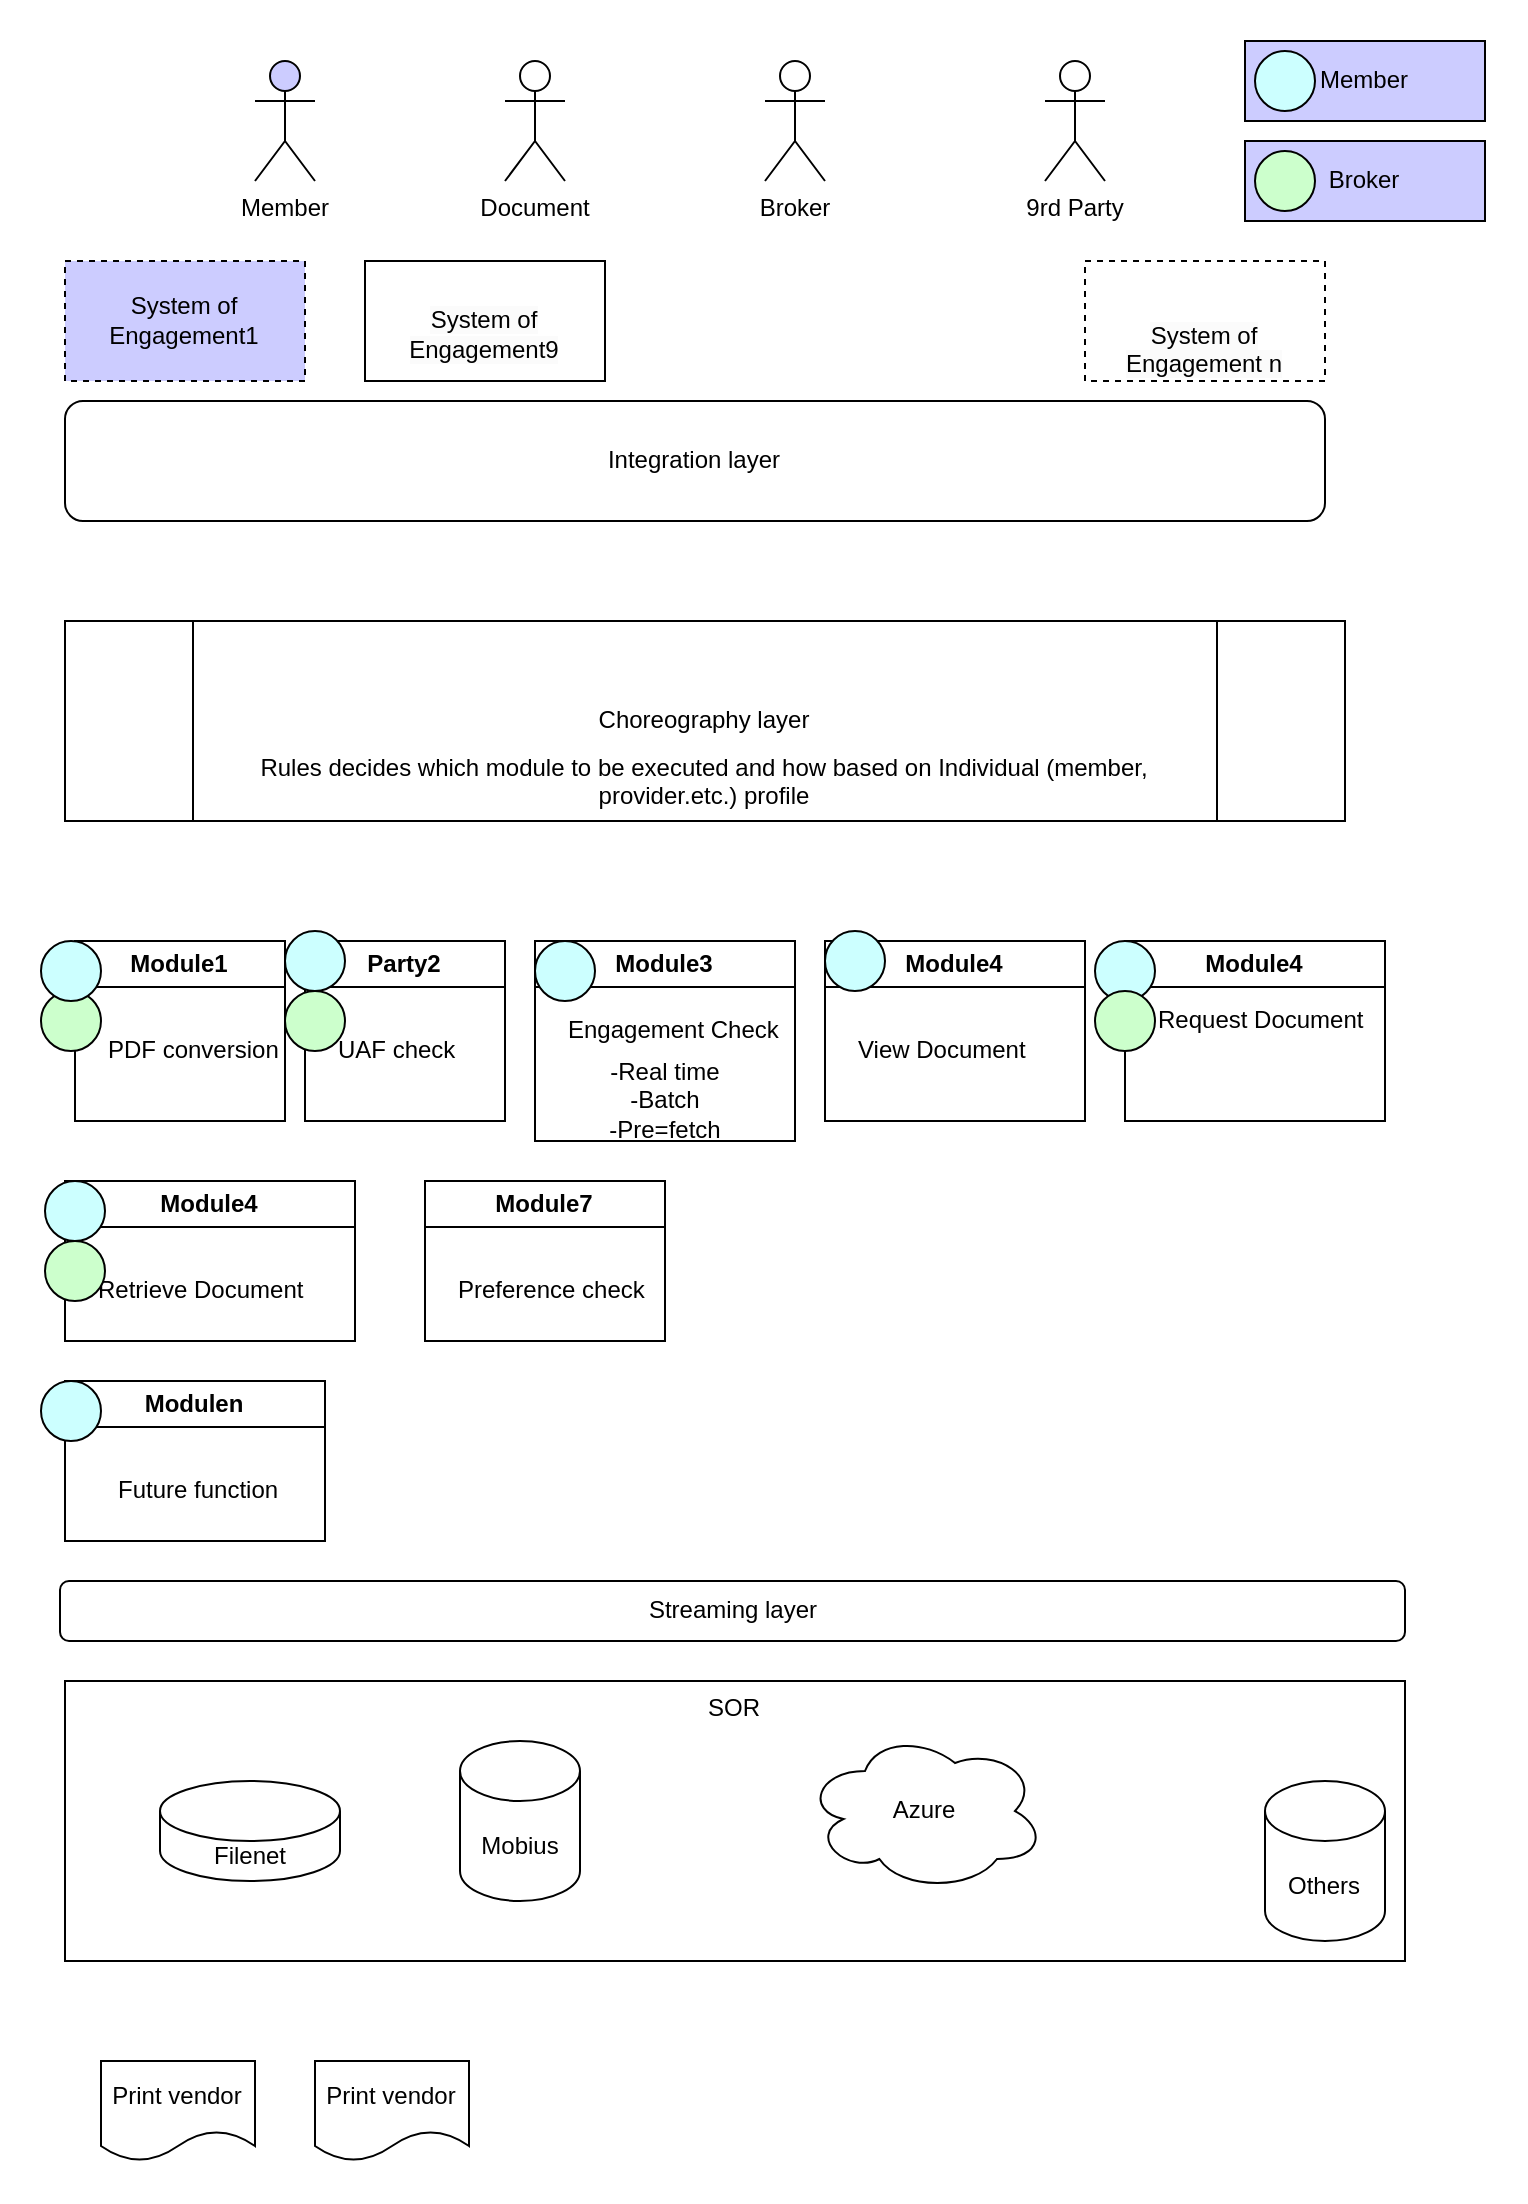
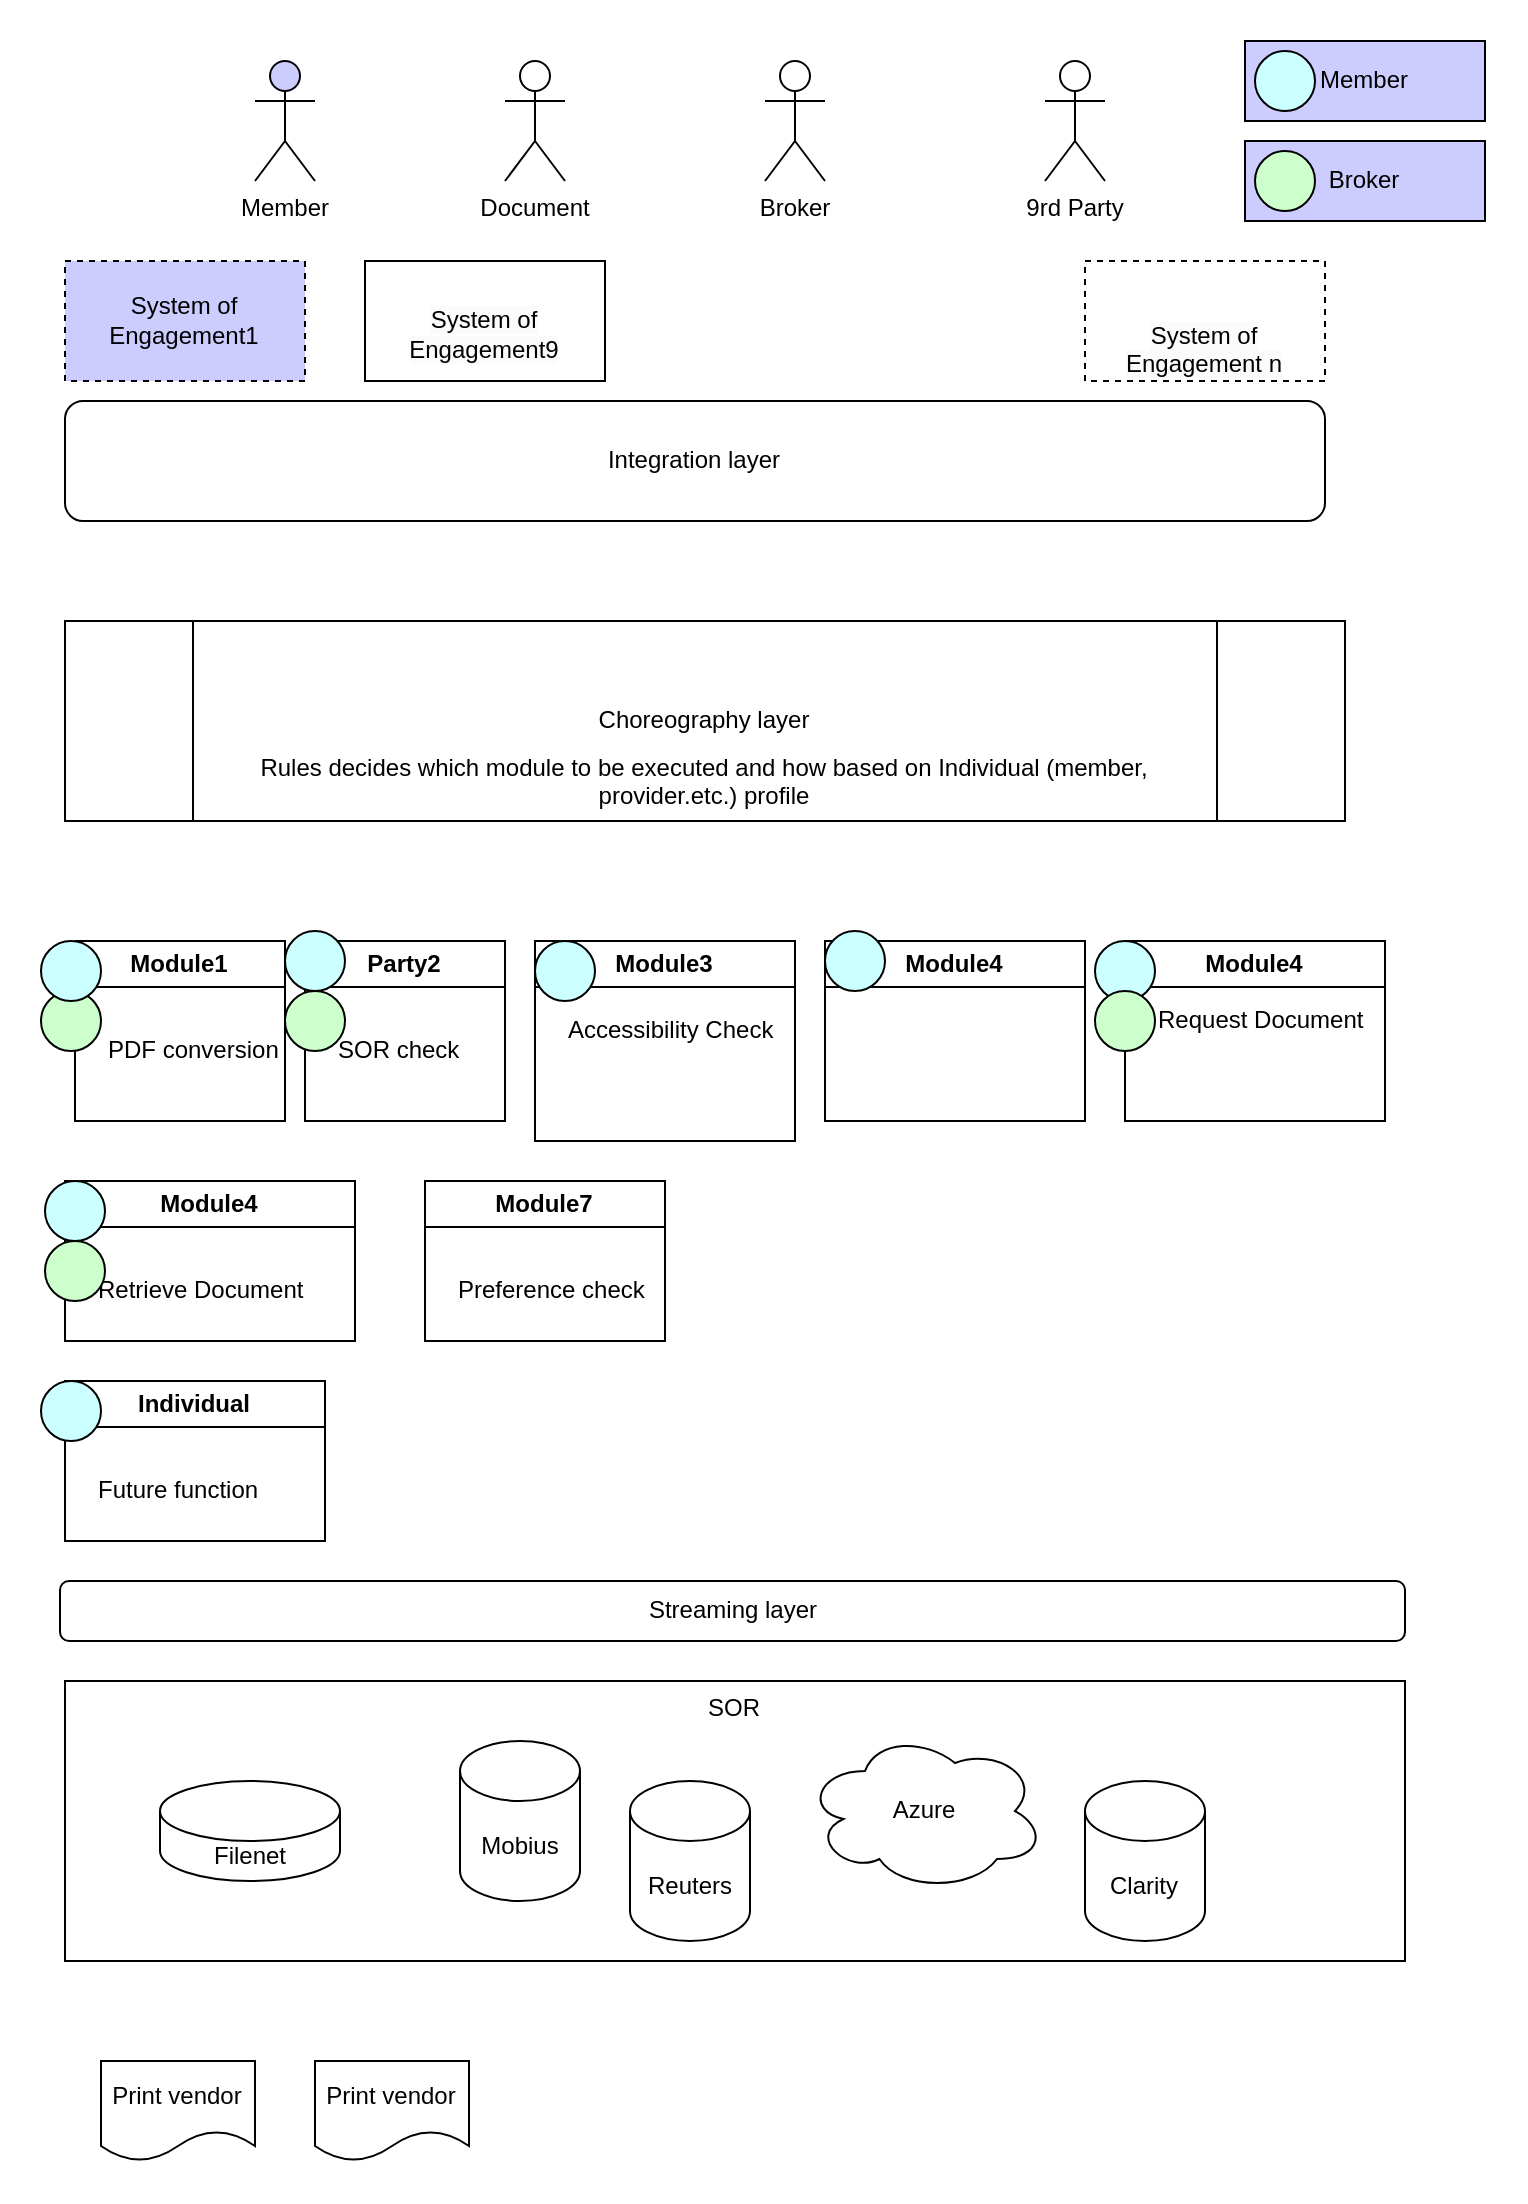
- <mxCell id="23" value="Engagement Check" style="text;html=1;align=left;verticalAlign=middle;resizable=0;points=[];autosize=1;strokeColor=none;fillColor=none;" parent="22" vertex="1"><mxGeometry x="15" y="30" width="130" height="30" as="geometry" /></mxCell>
+ <mxCell id="23" value="Accessibility Check" style="text;html=1;align=left;verticalAlign=middle;resizable=0;points=[];autosize=1;strokeColor=none;fillColor=none;" parent="22" vertex="1"><mxGeometry x="15" y="30" width="130" height="30" as="geometry" /></mxCell>
- <mxCell id="20" value="UAF check" style="text;html=1;align=left;verticalAlign=middle;resizable=0;points=[];autosize=1;strokeColor=none;fillColor=none;" parent="19" vertex="1"><mxGeometry x="15" y="40" width="80" height="30" as="geometry" /></mxCell>
+ <mxCell id="20" value="SOR check" style="text;html=1;align=left;verticalAlign=middle;resizable=0;points=[];autosize=1;strokeColor=none;fillColor=none;" parent="19" vertex="1"><mxGeometry x="15" y="40" width="80" height="30" as="geometry" /></mxCell>
- <mxCell id="28" value="View Document" style="text;html=1;align=left;verticalAlign=middle;resizable=0;points=[];autosize=1;strokeColor=none;fillColor=none;" parent="27" vertex="1"><mxGeometry x="15" y="40" width="110" height="30" as="geometry" /></mxCell>
- <mxCell id="24" value="-Real time&lt;br&gt;-Batch&lt;br&gt;-Pre=fetch" style="text;html=1;strokeColor=none;fillColor=none;align=center;verticalAlign=middle;whiteSpace=wrap;rounded=0;" parent="22" vertex="1"><mxGeometry x="12.5" y="60" width="105" height="40" as="geometry" /></mxCell>
- <mxCell id="38" value="Modulen" style="swimlane;whiteSpace=wrap;html=1;" parent="1" vertex="1"><mxGeometry x="32" y="690" width="130" height="80" as="geometry"><mxRectangle x="60" y="400" width="90" height="30" as="alternateBounds" /></mxGeometry></mxCell>
+ <mxCell id="38" value="Individual" style="swimlane;whiteSpace=wrap;html=1;" parent="1" vertex="1"><mxGeometry x="32" y="690" width="130" height="80" as="geometry"><mxRectangle x="60" y="400" width="90" height="30" as="alternateBounds" /></mxGeometry></mxCell>
- <mxCell id="39" value="Future function" style="text;html=1;align=left;verticalAlign=middle;resizable=0;points=[];autosize=1;strokeColor=none;fillColor=none;" parent="38" vertex="1"><mxGeometry x="25" y="40" width="100" height="30" as="geometry" /></mxCell>
+ <mxCell id="39" value="Future function" style="text;html=1;align=left;verticalAlign=middle;resizable=0;points=[];autosize=1;strokeColor=none;fillColor=none;" parent="38" vertex="1"><mxGeometry x="15" y="40" width="100" height="30" as="geometry" /></mxCell>
+ <mxCell id="13" value="Reuters" style="shape=cylinder3;whiteSpace=wrap;html=1;boundedLbl=1;backgroundOutline=1;size=15;" parent="1" vertex="1"><mxGeometry x="314.5" y="890" width="60" height="80" as="geometry" /></mxCell>
+ <mxCell id="44" value="Clarity" style="shape=cylinder3;whiteSpace=wrap;html=1;boundedLbl=1;backgroundOutline=1;size=15;" parent="1" vertex="1"><mxGeometry x="542" y="890" width="60" height="80" as="geometry" /></mxCell>
- <mxCell id="45" value="Others" style="shape=cylinder3;whiteSpace=wrap;html=1;boundedLbl=1;backgroundOutline=1;size=15;" parent="1" vertex="1"><mxGeometry x="632" y="890" width="60" height="80" as="geometry" /></mxCell>
